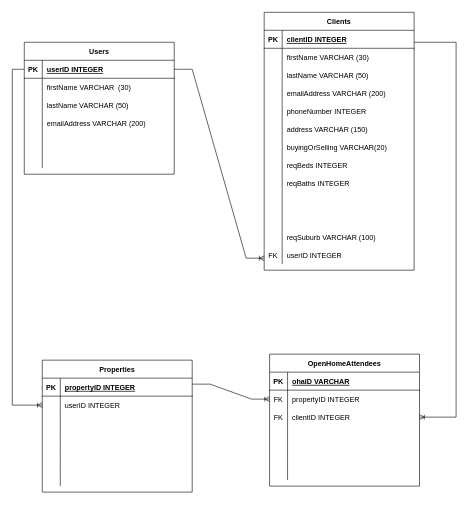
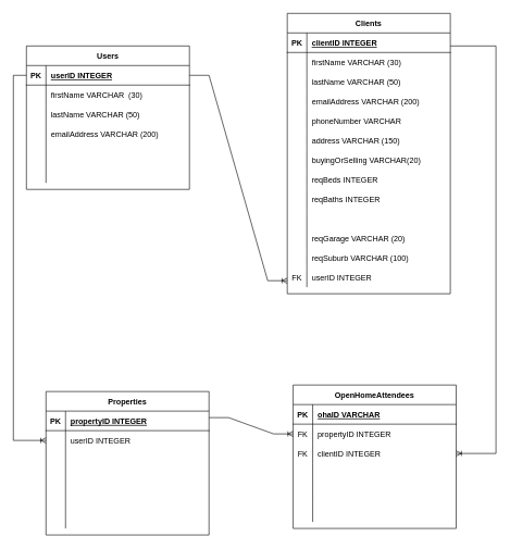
- <mxCell id="35" value="phoneNumber INTEGER " style="shape=partialRectangle;overflow=hidden;connectable=0;fillColor=none;top=0;left=0;bottom=0;right=0;align=left;spacingLeft=6;" parent="33" vertex="1"><mxGeometry x="30" width="220" height="30" as="geometry"><mxRectangle width="220" height="30" as="alternateBounds" /></mxGeometry></mxCell>
+ <mxCell id="35" value="phoneNumber VARCHAR " style="shape=partialRectangle;overflow=hidden;connectable=0;fillColor=none;top=0;left=0;bottom=0;right=0;align=left;spacingLeft=6;" parent="33" vertex="1"><mxGeometry x="30" width="220" height="30" as="geometry"><mxRectangle width="220" height="30" as="alternateBounds" /></mxGeometry></mxCell>
+ <mxCell id="52" value="reqGarage VARCHAR (20)" style="shape=partialRectangle;overflow=hidden;connectable=0;fillColor=none;top=0;left=0;bottom=0;right=0;align=left;spacingLeft=6;" parent="50" vertex="1"><mxGeometry x="30" width="220" height="30" as="geometry"><mxRectangle width="220" height="30" as="alternateBounds" /></mxGeometry></mxCell>
